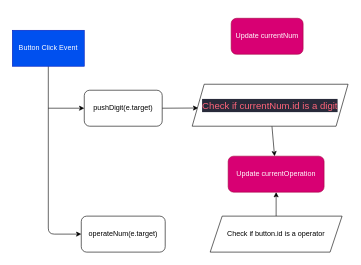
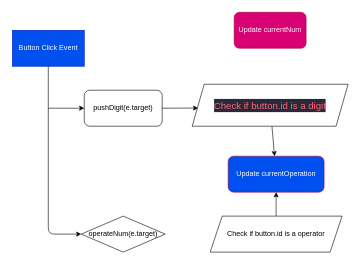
- <mxCell id="11" value="Update currentNum" style="rounded=1;whiteSpace=wrap;html=1;fontFamily=Helvetica;fillColor=#d80073;fontColor=#ffffff;strokeColor=#A50040;" vertex="1" parent="1"><mxGeometry x="385" y="30" width="120" height="60" as="geometry" /></mxCell>
+ <mxCell id="11" value="Update currentNum" style="rounded=1;whiteSpace=wrap;html=1;fontFamily=Helvetica;fillColor=#d80073;fontColor=#ffffff;strokeColor=#A50040;" vertex="1" parent="1"><mxGeometry x="390" y="20" width="120" height="60" as="geometry" /></mxCell>
- <mxCell id="10" value="&lt;div style=&quot;color: rgb(234, 242, 241); background-color: rgb(40, 42, 58); font-size: 16px; line-height: 22px;&quot;&gt;&lt;div style=&quot;&quot;&gt;&lt;span style=&quot;color: rgb(255, 101, 122);&quot;&gt;Check if currentNum.id is a digit&lt;/span&gt;&lt;/div&gt;&lt;/div&gt;" style="shape=parallelogram;perimeter=parallelogramPerimeter;whiteSpace=wrap;html=1;fixedSize=1;" vertex="1" parent="1"><mxGeometry x="320" y="140" width="260" height="70" as="geometry" /></mxCell>
+ <mxCell id="10" value="&lt;div style=&quot;color: rgb(234, 242, 241); background-color: rgb(40, 42, 58); font-size: 16px; line-height: 22px;&quot;&gt;&lt;div style=&quot;&quot;&gt;&lt;span style=&quot;color: rgb(255, 101, 122);&quot;&gt;Check if button.id is a digit&lt;/span&gt;&lt;/div&gt;&lt;/div&gt;" style="shape=parallelogram;perimeter=parallelogramPerimeter;whiteSpace=wrap;html=1;fixedSize=1;" vertex="1" parent="1"><mxGeometry x="320" y="140" width="260" height="70" as="geometry" /></mxCell>
- <mxCell id="14" value="Update currentOperation" style="rounded=1;whiteSpace=wrap;html=1;fontFamily=Helvetica;fillColor=#d80073;fontColor=#ffffff;strokeColor=#A50040;" vertex="1" parent="1"><mxGeometry x="380" y="260" width="160" height="60" as="geometry" /></mxCell>
+ <mxCell id="14" value="Update currentOperation" style="rounded=1;whiteSpace=wrap;html=1;fontFamily=Helvetica;fillColor=#0050ef;fontColor=#ffffff;strokeColor=#A50040;" vertex="1" parent="1"><mxGeometry x="380" y="260" width="160" height="60" as="geometry" /></mxCell>
- <mxCell id="7" value="operateNum(e.target)" style="rounded=1;whiteSpace=wrap;html=1;" vertex="1" parent="1"><mxGeometry x="135" y="360" width="140" height="60" as="geometry" /></mxCell>
+ <mxCell id="7" value="operateNum(e.target)" style="rhombus;whiteSpace=wrap;html=1;" vertex="1" parent="1"><mxGeometry x="135" y="360" width="140" height="60" as="geometry" /></mxCell>
